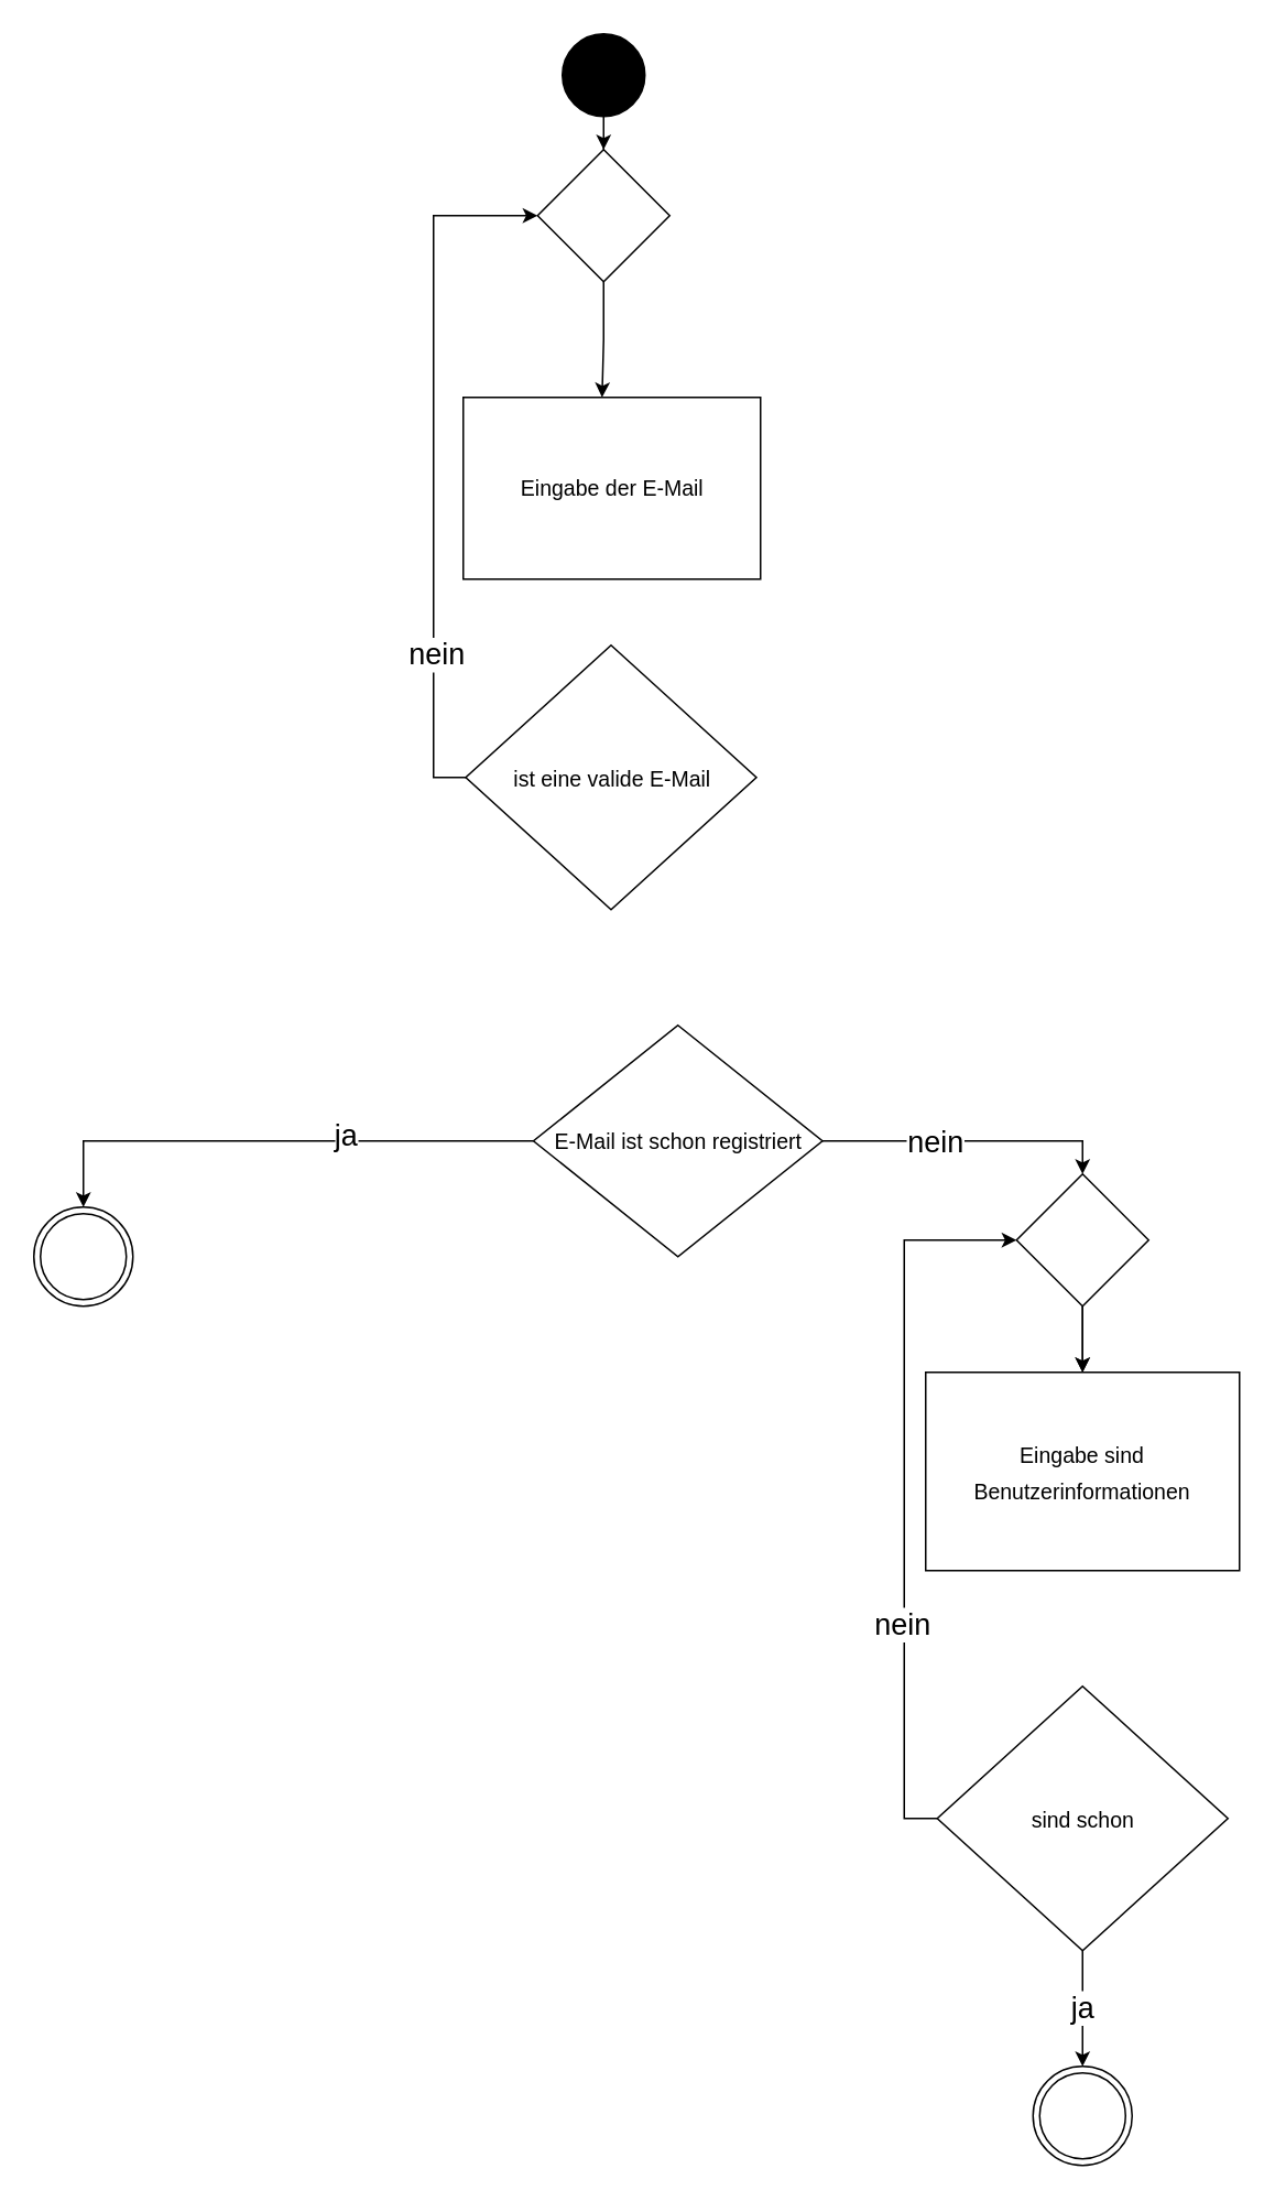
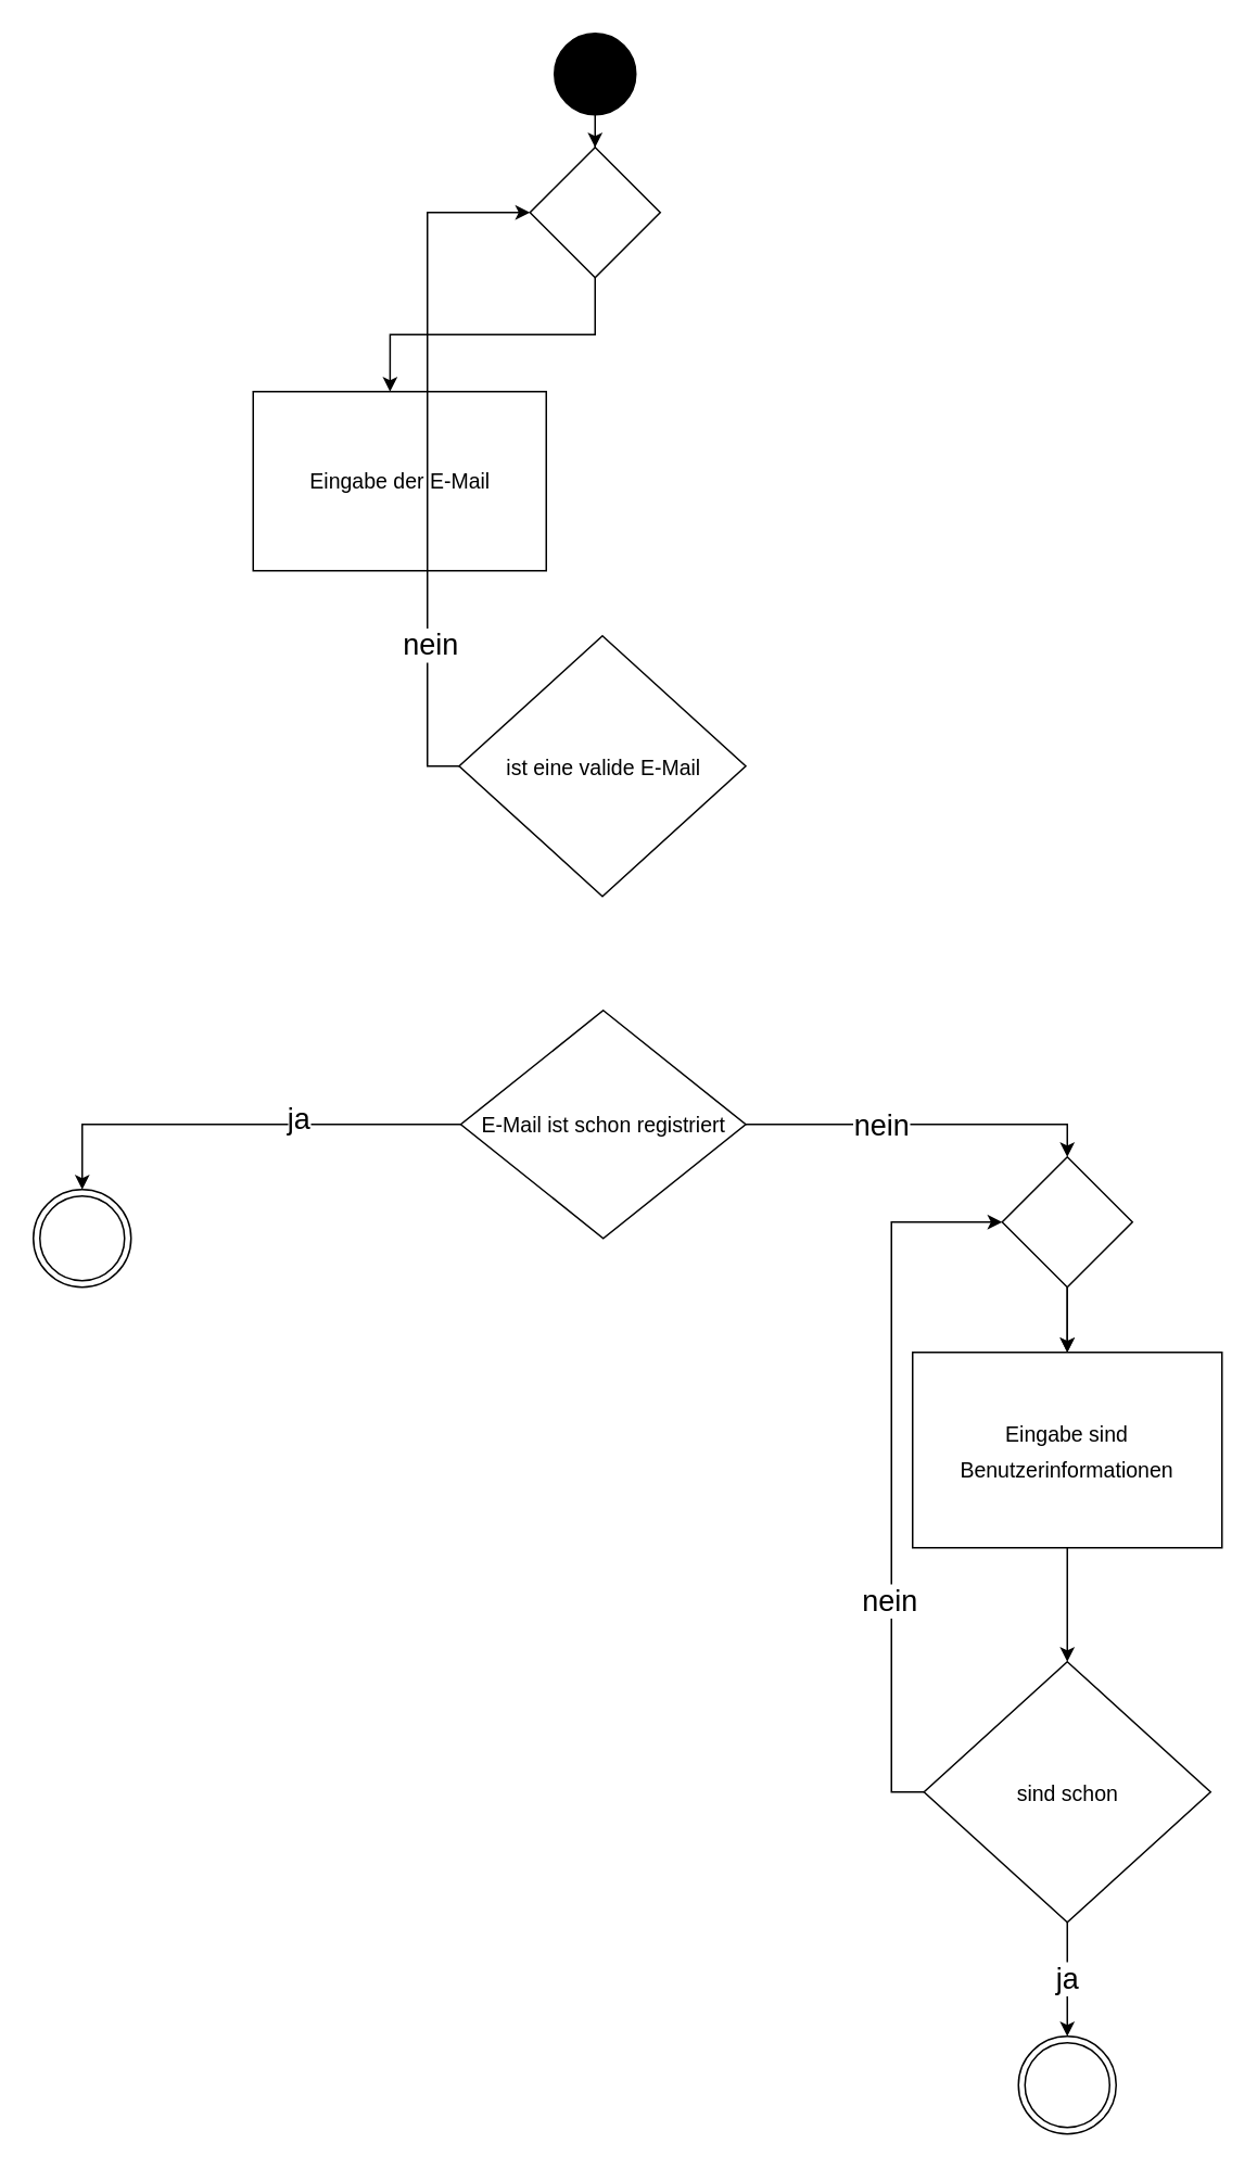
- <mxCell id="5" value="&lt;font style=&quot;font-size: 13px&quot;&gt;Eingabe der E-Mail&lt;/font&gt;" style="html=1;dashed=0;whitespace=wrap;fillColor=none;" vertex="1" parent="1"><mxGeometry x="280" y="240" width="180" height="110" as="geometry" /></mxCell>
+ <mxCell id="5" value="&lt;font style=&quot;font-size: 13px&quot;&gt;Eingabe der E-Mail&lt;/font&gt;" style="html=1;dashed=0;whitespace=wrap;fillColor=none;" vertex="1" parent="1"><mxGeometry x="155" y="240" width="180" height="110" as="geometry" /></mxCell>
- <mxCell id="9" value="&lt;font style=&quot;font-size: 13px&quot;&gt;E-Mail ist schon registriert&lt;/font&gt;" style="shape=rhombus;html=1;dashed=0;whitespace=wrap;perimeter=rhombusPerimeter;fillColor=none;" vertex="1" parent="1"><mxGeometry x="322.5" y="620" width="175" height="140" as="geometry" /></mxCell>
+ <mxCell id="9" value="&lt;font style=&quot;font-size: 13px&quot;&gt;E-Mail ist schon registriert&lt;/font&gt;" style="shape=rhombus;html=1;dashed=0;whitespace=wrap;perimeter=rhombusPerimeter;fillColor=none;" vertex="1" parent="1"><mxGeometry x="282.5" y="620" width="175" height="140" as="geometry" /></mxCell>
+ <mxCell id="11" style="edgeStyle=orthogonalEdgeStyle;rounded=0;orthogonalLoop=1;jettySize=auto;html=1;entryX=0.5;entryY=0;entryDx=0;entryDy=0;fontSize=18;" edge="1" parent="1" source="12" target="20"><mxGeometry relative="1" as="geometry" /></mxCell>
